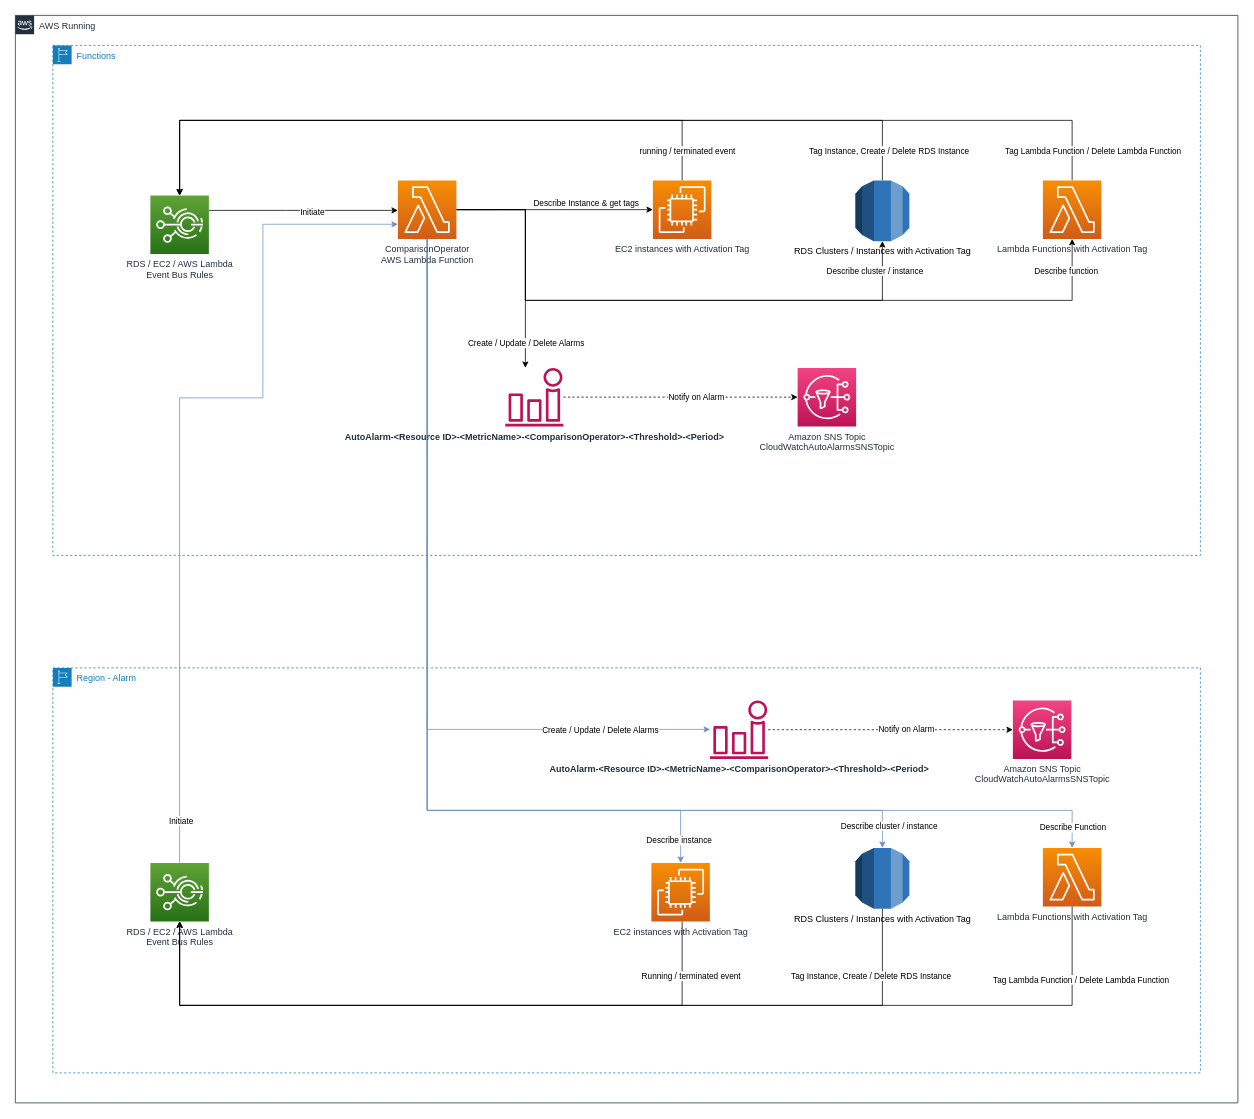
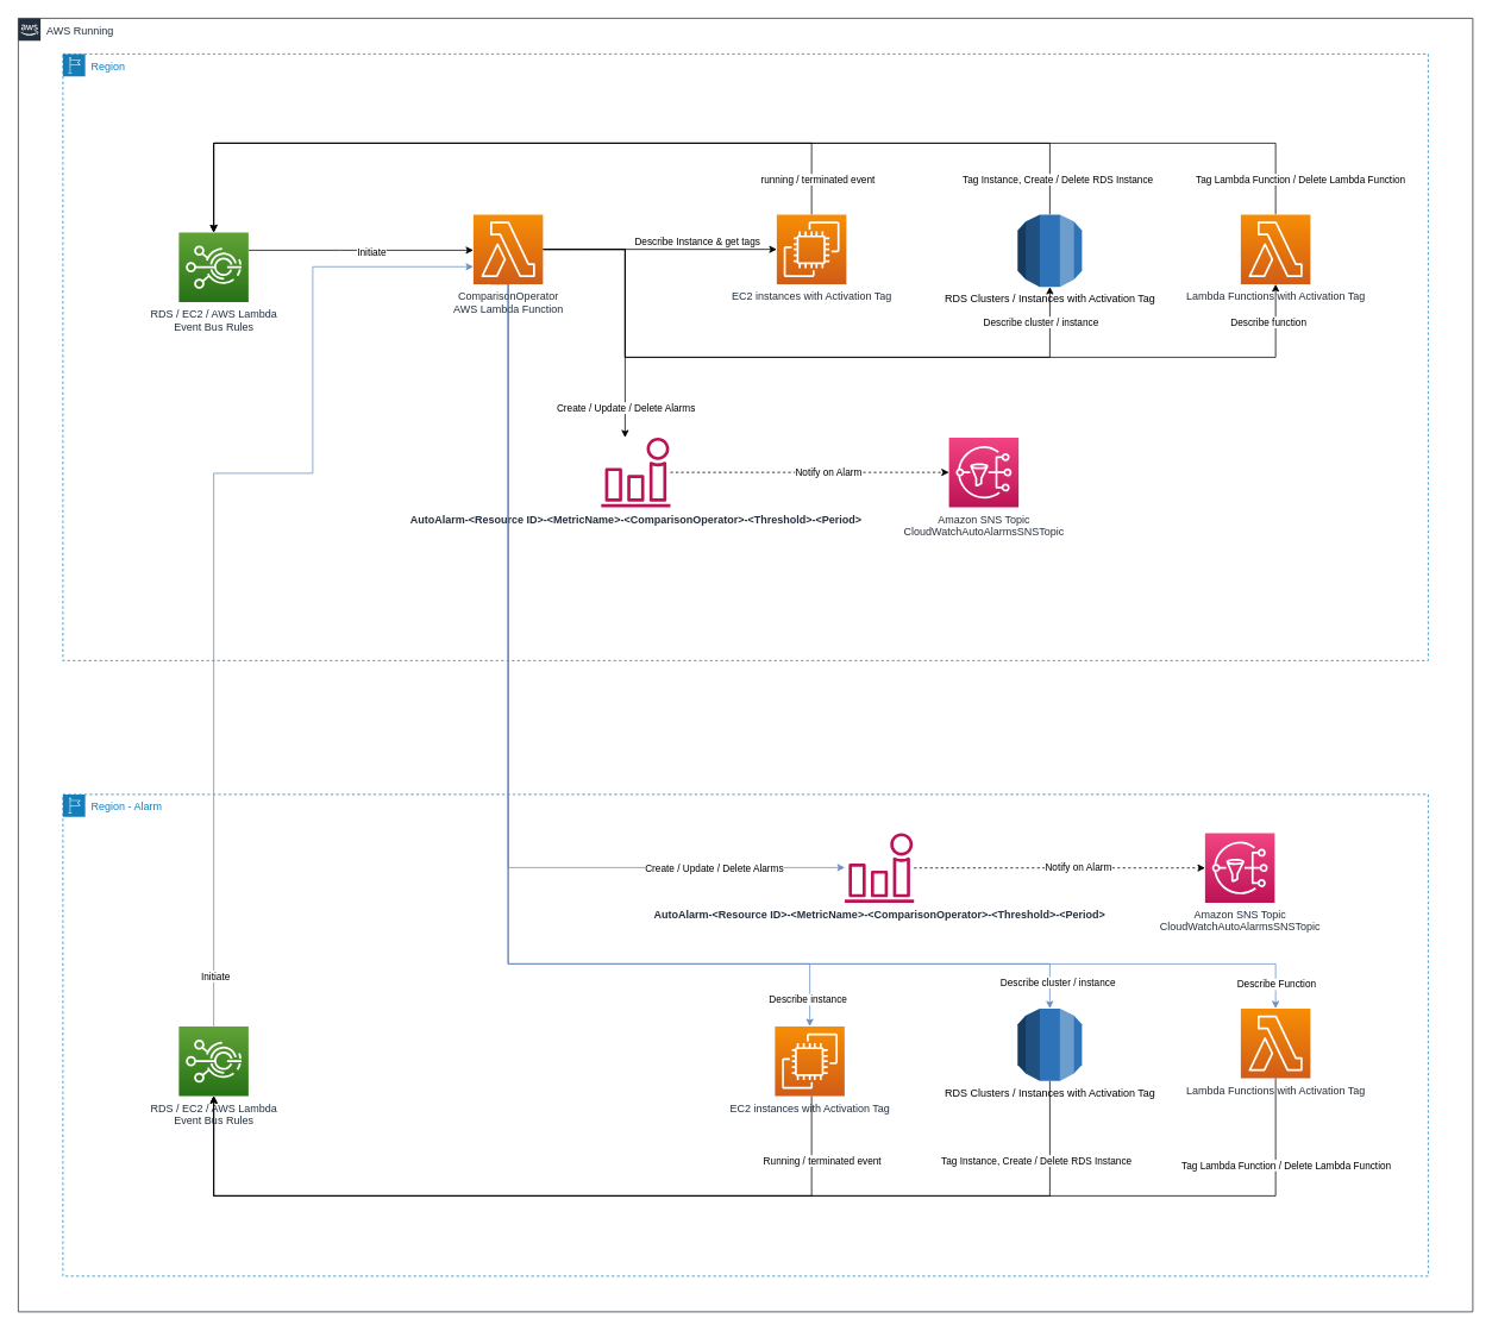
- <mxCell id="3" value="Functions" style="points=[[0,0],[0.25,0],[0.5,0],[0.75,0],[1,0],[1,0.25],[1,0.5],[1,0.75],[1,1],[0.75,1],[0.5,1],[0.25,1],[0,1],[0,0.75],[0,0.5],[0,0.25]];outlineConnect=0;gradientColor=none;html=1;whiteSpace=wrap;fontSize=12;fontStyle=0;shape=mxgraph.aws4.group;grIcon=mxgraph.aws4.group_region;strokeColor=#147EBA;fillColor=none;verticalAlign=top;align=left;spacingLeft=30;fontColor=#147EBA;dashed=1;" vertex="1" parent="1"><mxGeometry x="70" y="60" width="1530" height="680" as="geometry" /></mxCell>
+ <mxCell id="3" value="Region" style="points=[[0,0],[0.25,0],[0.5,0],[0.75,0],[1,0],[1,0.25],[1,0.5],[1,0.75],[1,1],[0.75,1],[0.5,1],[0.25,1],[0,1],[0,0.75],[0,0.5],[0,0.25]];outlineConnect=0;gradientColor=none;html=1;whiteSpace=wrap;fontSize=12;fontStyle=0;shape=mxgraph.aws4.group;grIcon=mxgraph.aws4.group_region;strokeColor=#147EBA;fillColor=none;verticalAlign=top;align=left;spacingLeft=30;fontColor=#147EBA;dashed=1;" vertex="1" parent="1"><mxGeometry x="70" y="60" width="1530" height="680" as="geometry" /></mxCell>
